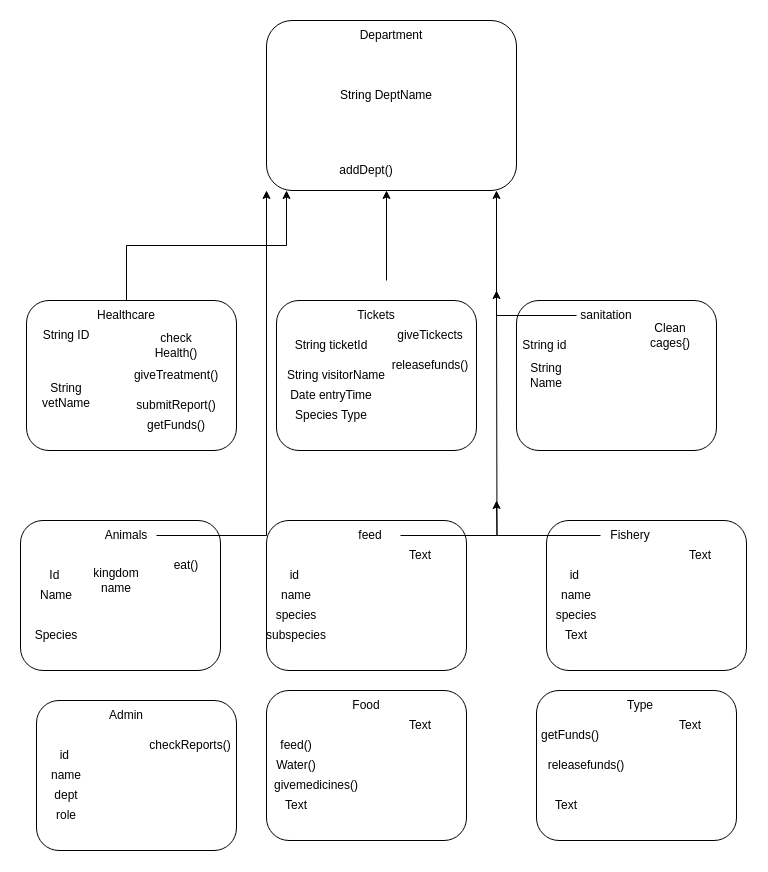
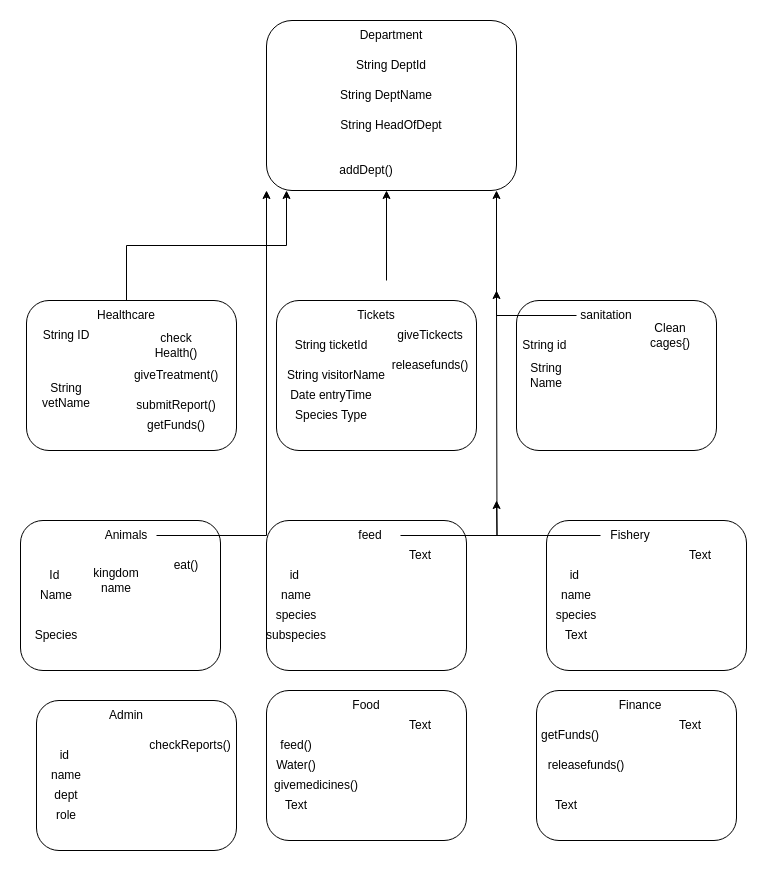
+ <mxCell id="7" value="String DeptId" style="text;html=1;strokeColor=none;fillColor=none;align=center;verticalAlign=middle;whiteSpace=wrap;rounded=0;" vertex="1" parent="1"><mxGeometry x="266" y="50" width="250" height="30" as="geometry" /></mxCell>
+ <mxCell id="9" value="String HeadOfDept" style="text;html=1;strokeColor=none;fillColor=none;align=center;verticalAlign=middle;whiteSpace=wrap;rounded=0;" vertex="1" parent="1"><mxGeometry x="266" y="110" width="250" height="30" as="geometry" /></mxCell>
- <mxCell id="73" value="Type" style="text;html=1;strokeColor=none;fillColor=none;align=center;verticalAlign=middle;whiteSpace=wrap;rounded=0;" vertex="1" parent="1"><mxGeometry x="610" y="690" width="60" height="30" as="geometry" /></mxCell>
+ <mxCell id="73" value="Finance" style="text;html=1;strokeColor=none;fillColor=none;align=center;verticalAlign=middle;whiteSpace=wrap;rounded=0;" vertex="1" parent="1"><mxGeometry x="610" y="690" width="60" height="30" as="geometry" /></mxCell>
